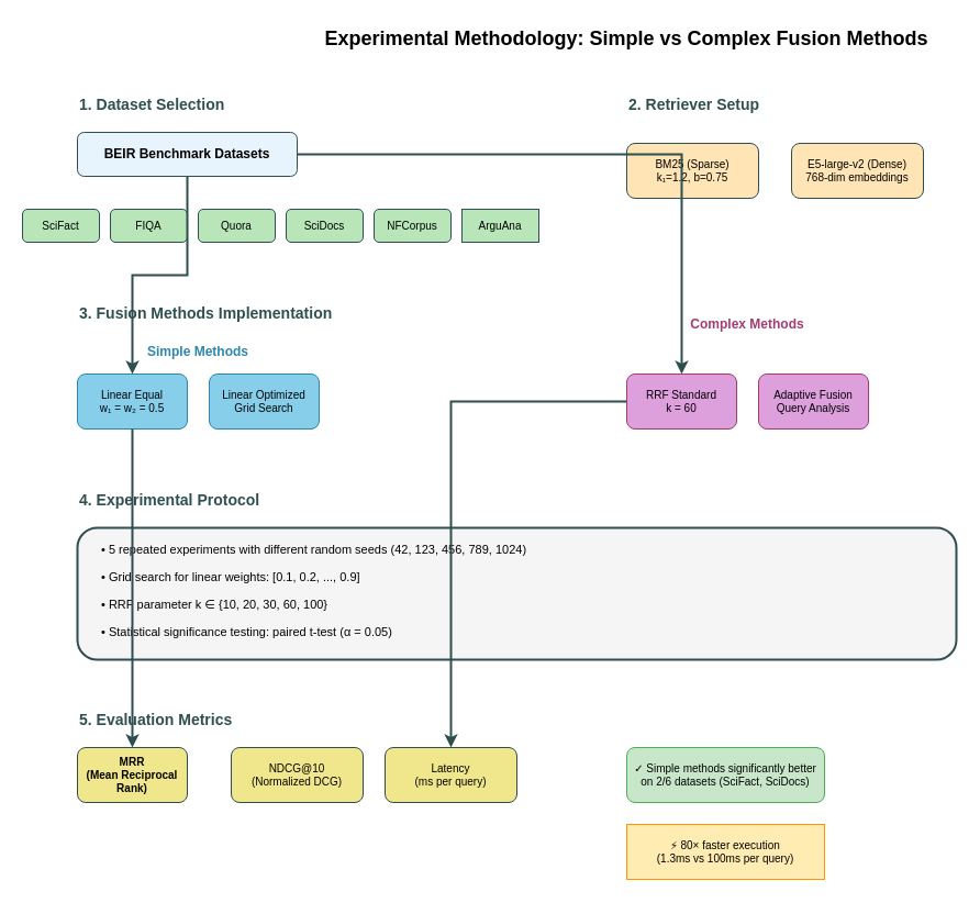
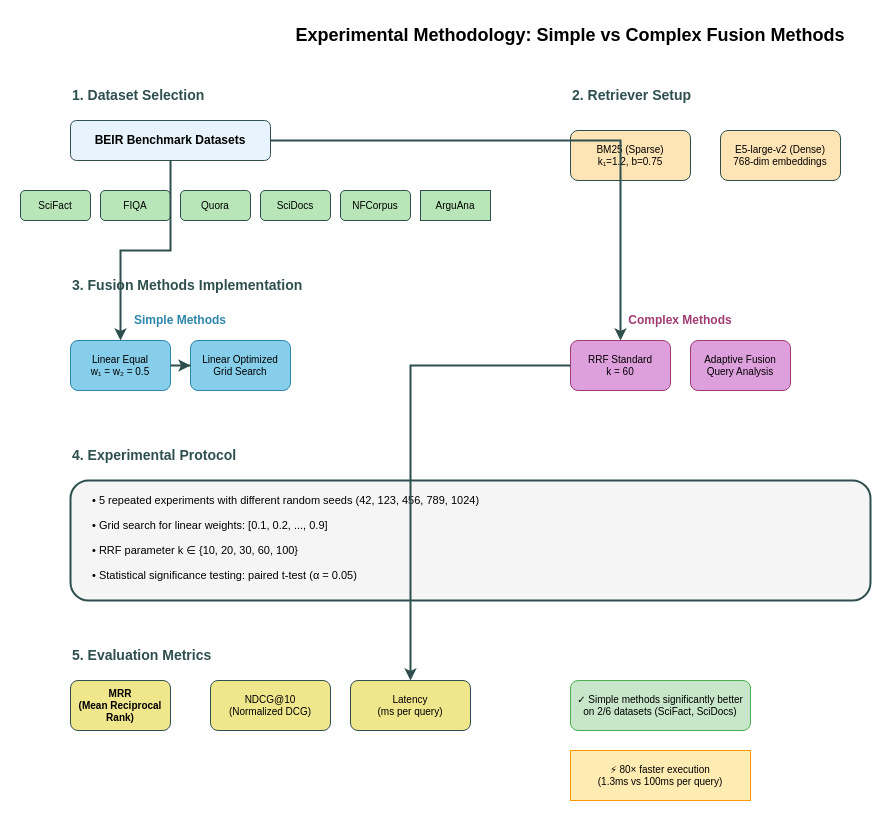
- <mxCell id="18" value="Complex Methods" style="text;html=1;strokeColor=none;fillColor=none;align=center;verticalAlign=middle;whiteSpace=wrap;rounded=0;fontSize=12;fontStyle=1;fontColor=#A23B72;" vertex="1" parent="1"><mxGeometry x="620" y="285" width="120" height="20" as="geometry" /></mxCell>
+ <mxCell id="18" value="Complex Methods" style="text;html=1;strokeColor=none;fillColor=none;align=center;verticalAlign=middle;whiteSpace=wrap;rounded=0;fontSize=12;fontStyle=1;fontColor=#A23B72;" vertex="1" parent="1"><mxGeometry x="620" y="310" width="120" height="20" as="geometry" /></mxCell>
- <mxCell id="35" style="edgeStyle=orthogonalEdgeStyle;rounded=0;orthogonalLoop=1;jettySize=auto;html=1;strokeWidth=2;strokeColor=#2F4F4F;" edge="1" parent="1" source="16" target="28"><mxGeometry relative="1" as="geometry" /></mxCell>
+ <mxCell id="35" style="edgeStyle=orthogonalEdgeStyle;rounded=0;orthogonalLoop=1;jettySize=auto;html=1;strokeWidth=2;strokeColor=#2F4F4F;" edge="1" parent="1" source="16" target="17"><mxGeometry relative="1" as="geometry" /></mxCell>
